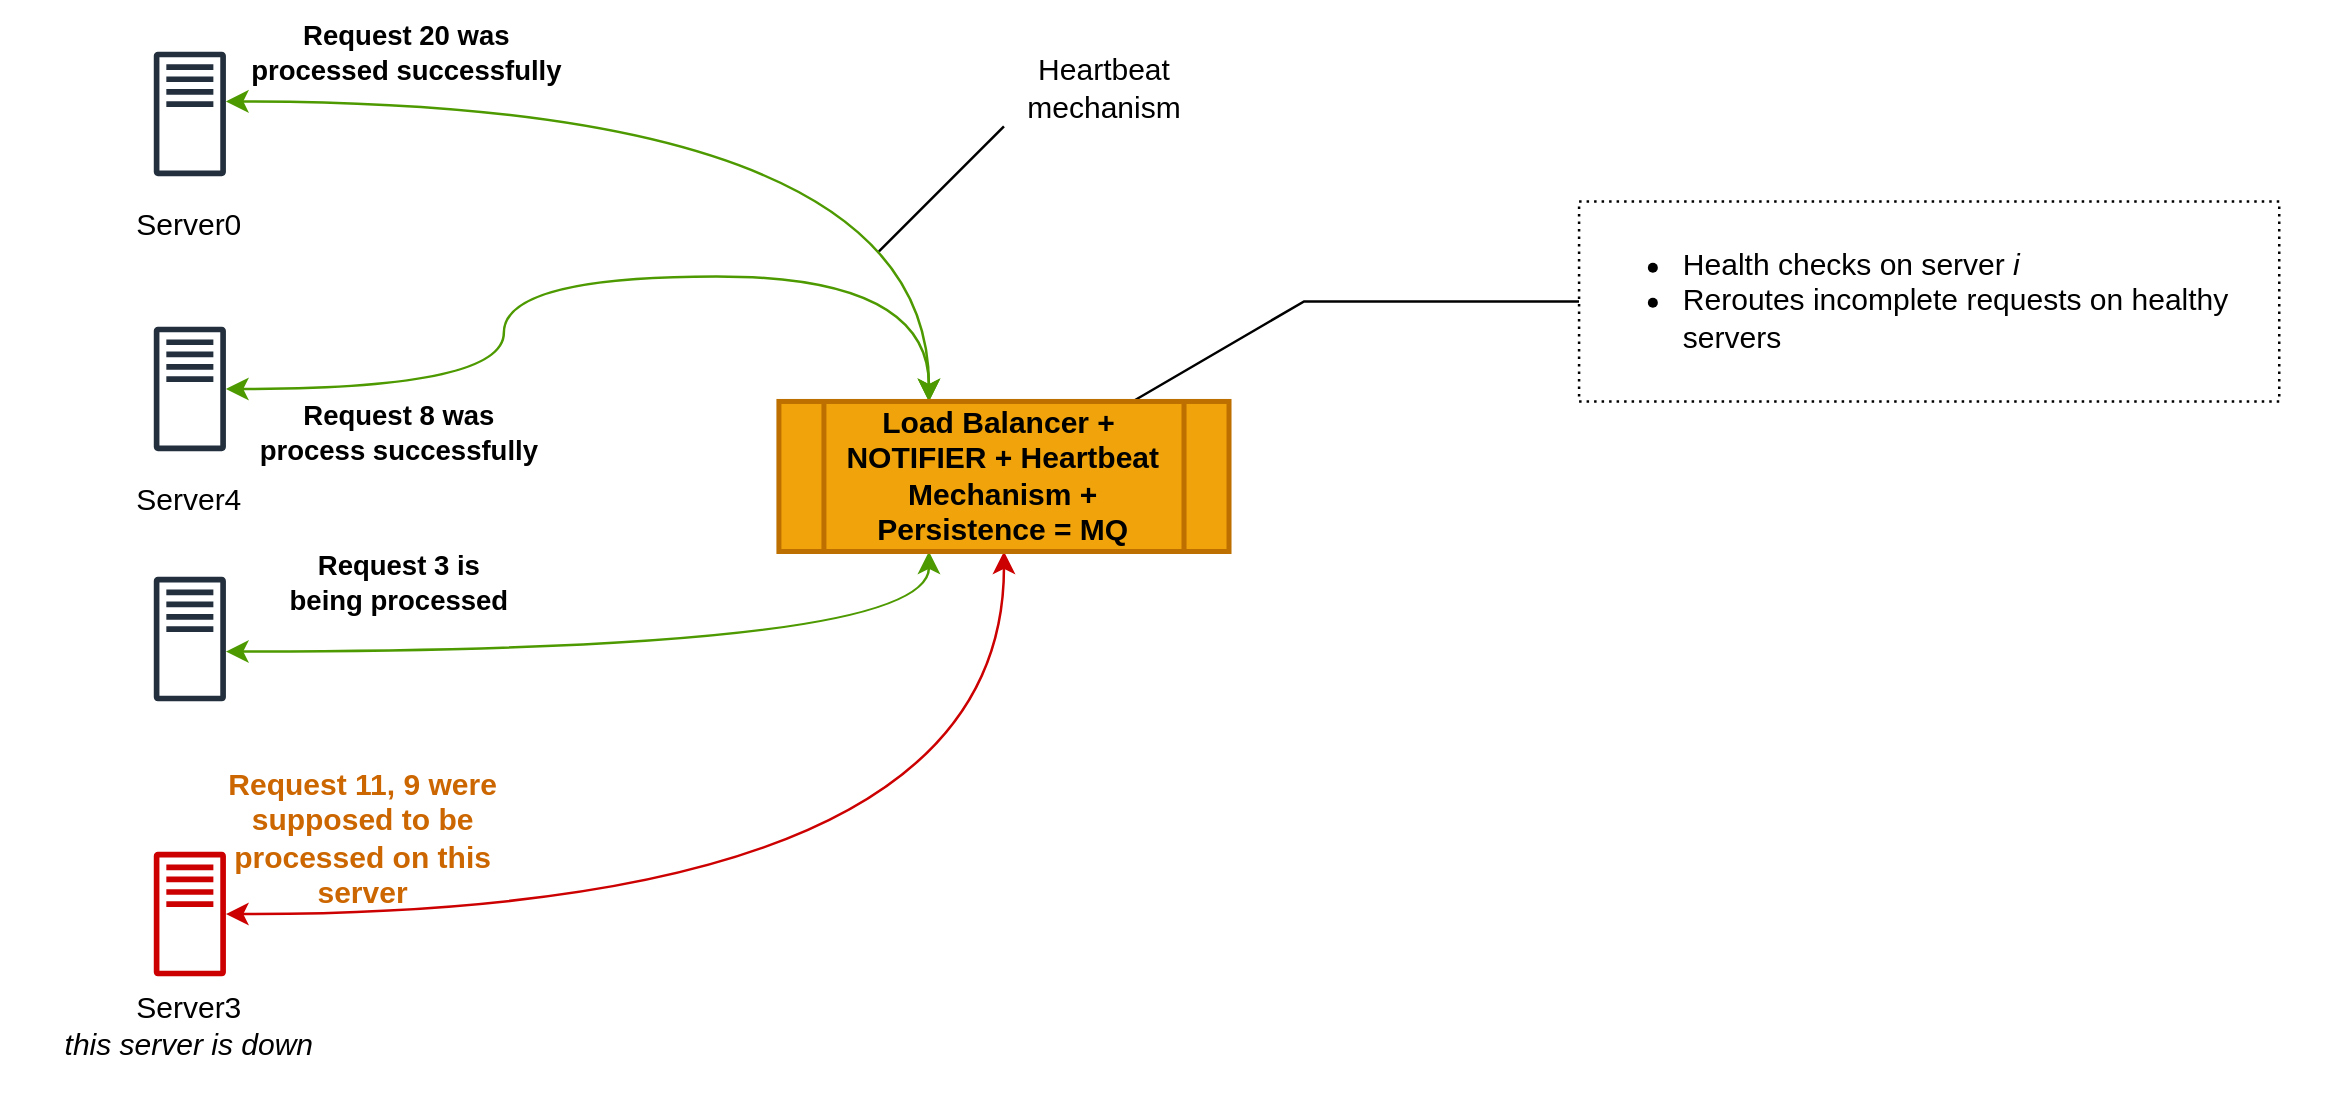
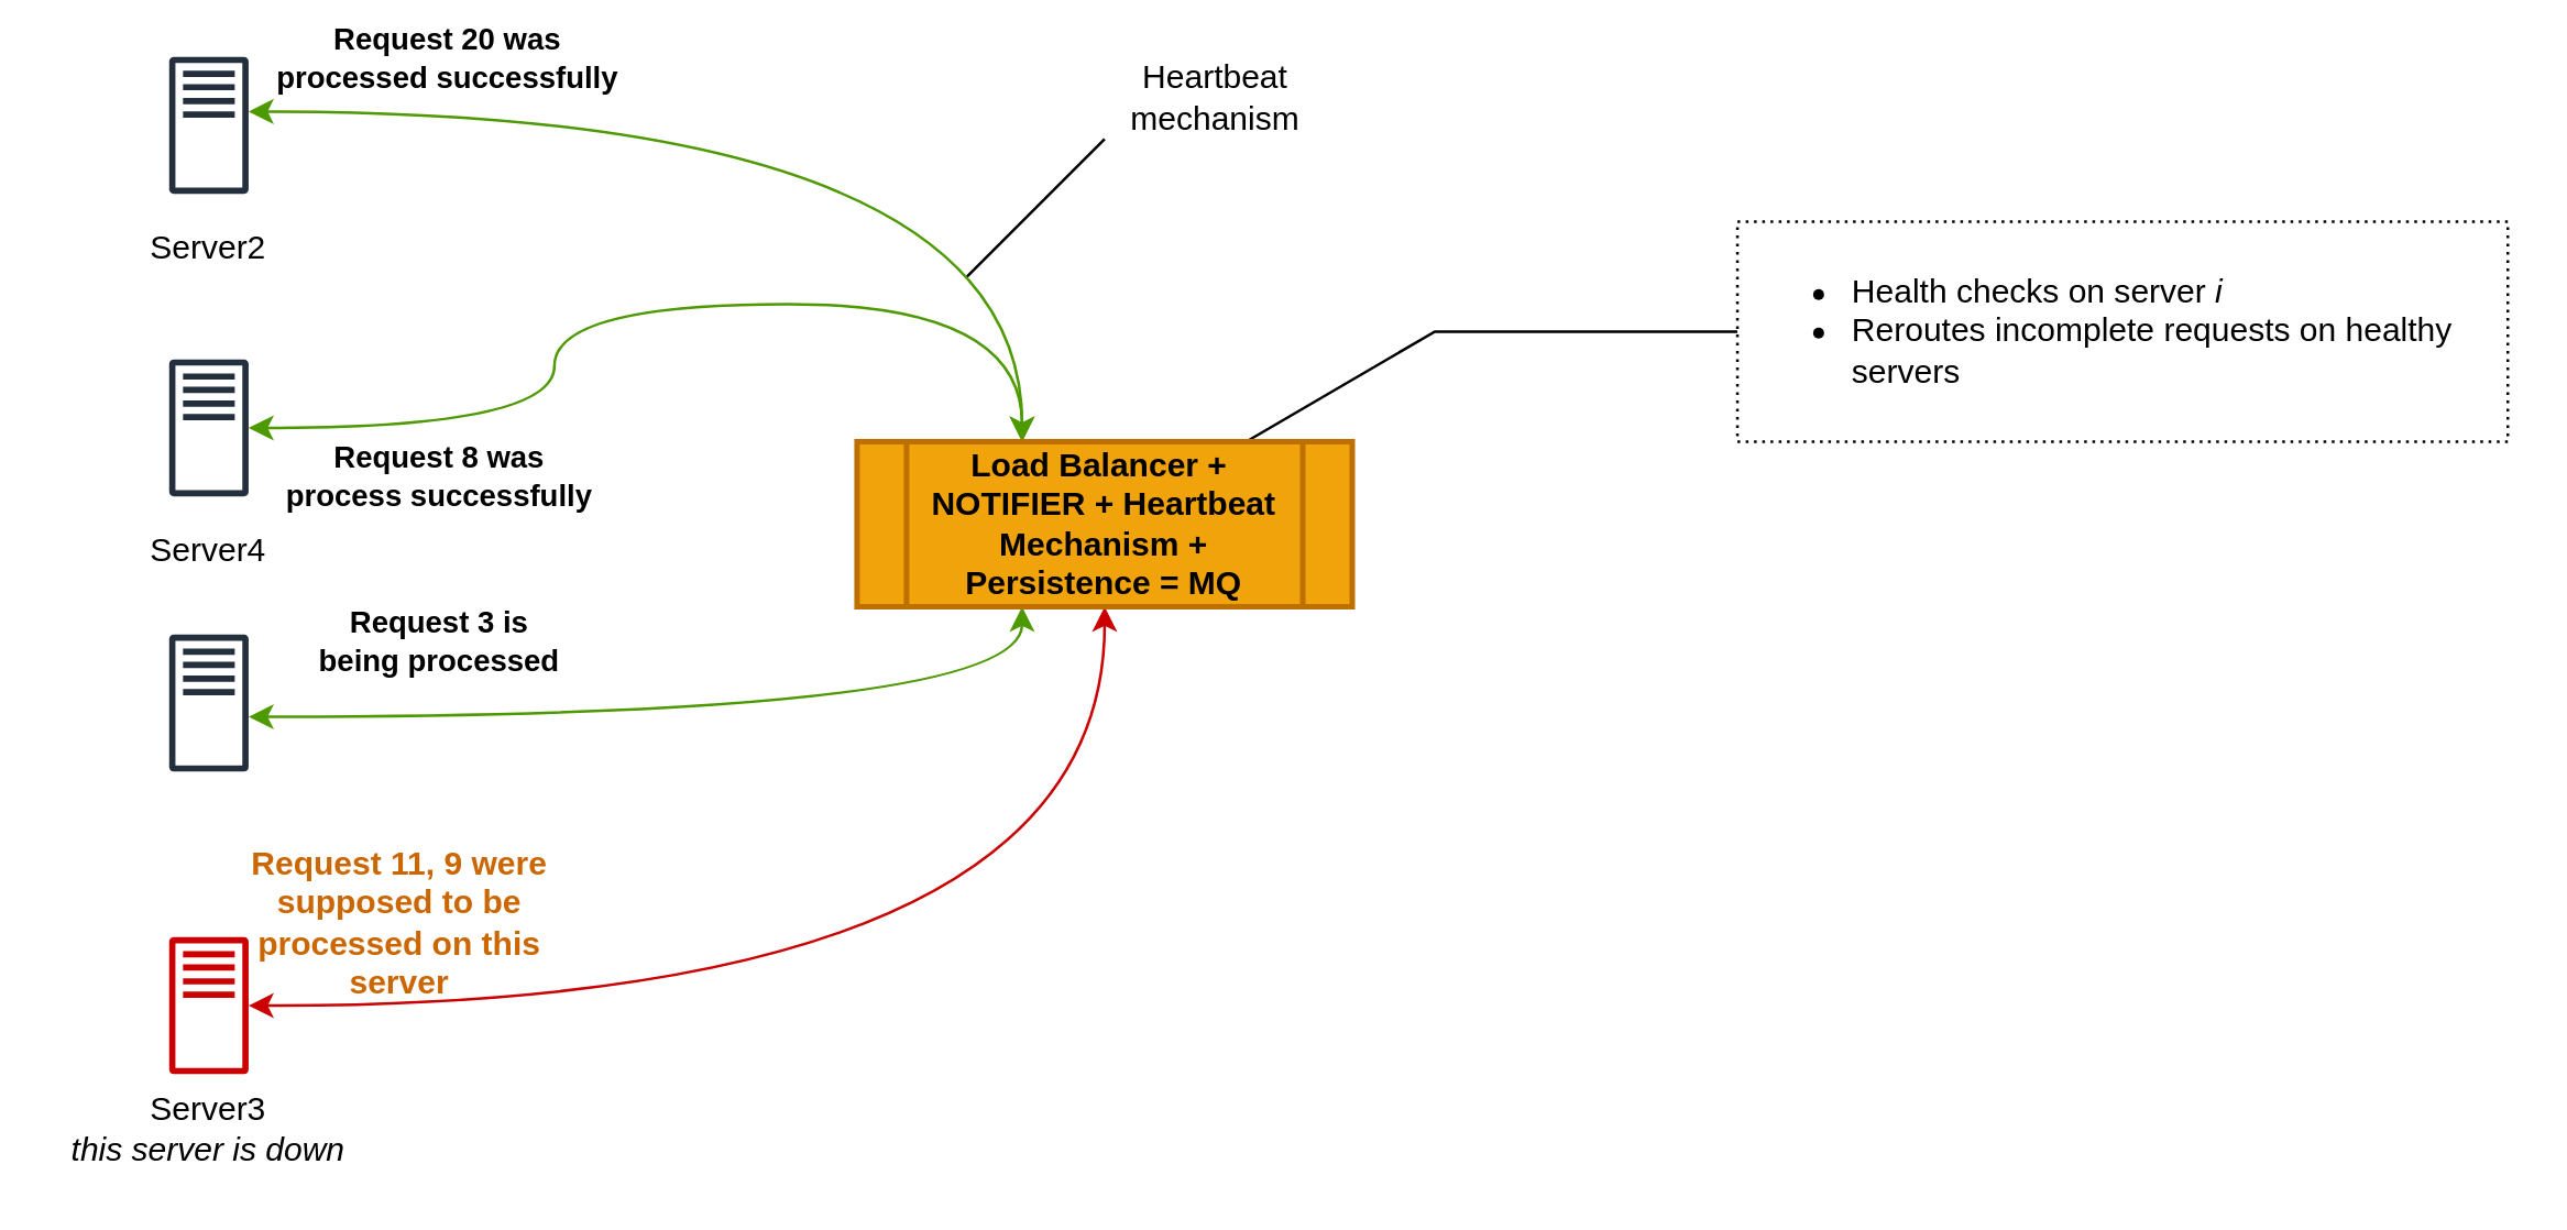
- <mxCell id="3" value="Server0" style="text;html=1;align=center;verticalAlign=middle;resizable=0;points=[];autosize=1;strokeColor=none;fillColor=none;" vertex="1" parent="1"><mxGeometry x="45.43" y="80" width="60" height="20" as="geometry" /></mxCell>
+ <mxCell id="3" value="Server2" style="text;html=1;align=center;verticalAlign=middle;resizable=0;points=[];autosize=1;strokeColor=none;fillColor=none;" vertex="1" parent="1"><mxGeometry x="45.43" y="80" width="60" height="20" as="geometry" /></mxCell>
